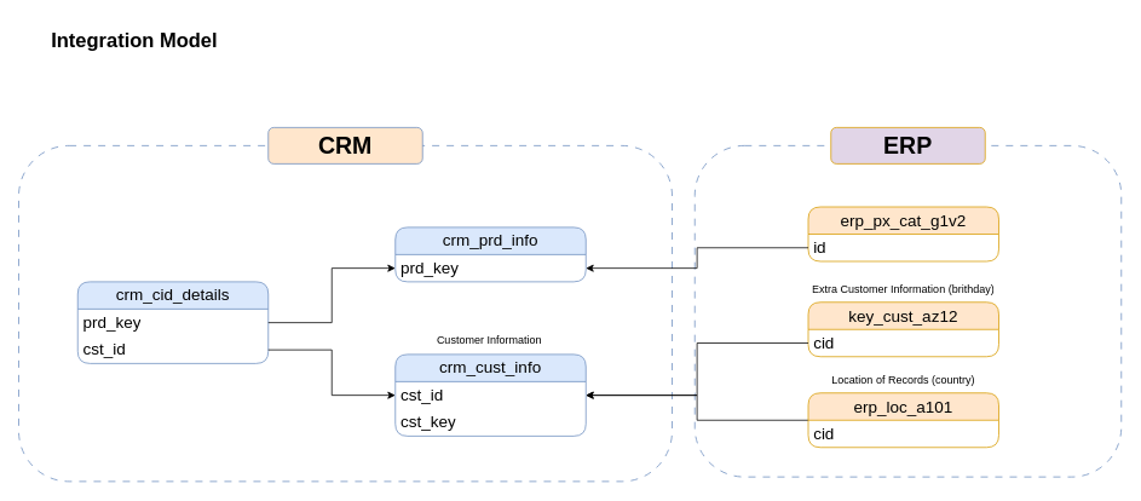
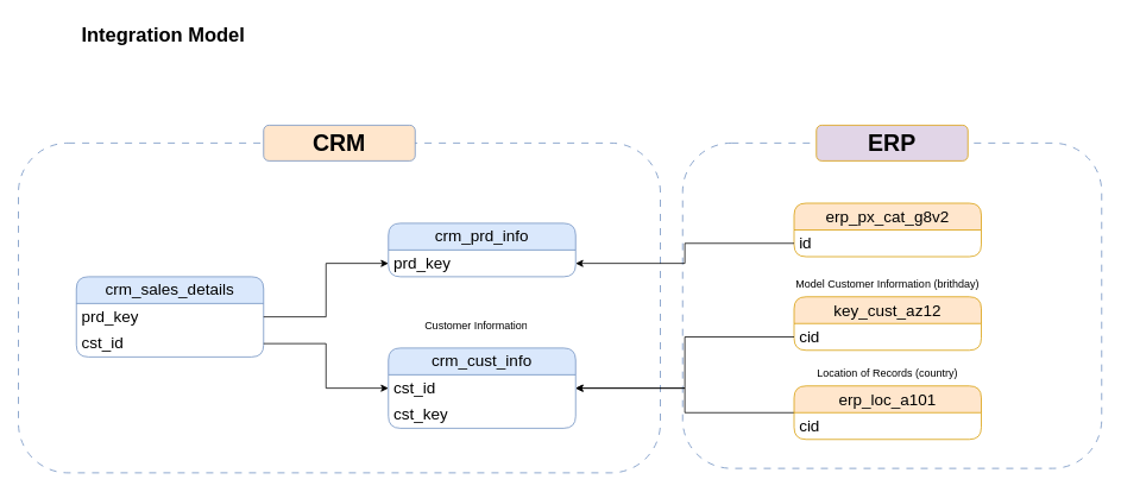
- <mxCell id="7" value="&lt;font style=&quot;font-size: 22px;&quot;&gt;&lt;b&gt;Integration Model&lt;/b&gt;&lt;/font&gt;" style="text;strokeColor=none;fillColor=none;align=left;verticalAlign=top;spacingLeft=4;spacingRight=4;overflow=hidden;rotatable=0;points=[[0,0.5],[1,0.5]];portConstraint=eastwest;whiteSpace=wrap;html=1;" vertex="1" parent="1"><mxGeometry x="50" y="25" width="240" height="40" as="geometry" /></mxCell>
+ <mxCell id="7" value="&lt;font style=&quot;font-size: 22px;&quot;&gt;&lt;b&gt;Integration Model&lt;/b&gt;&lt;/font&gt;" style="text;strokeColor=none;fillColor=none;align=left;verticalAlign=top;spacingLeft=4;spacingRight=4;overflow=hidden;rotatable=0;points=[[0,0.5],[1,0.5]];portConstraint=eastwest;whiteSpace=wrap;html=1;" vertex="1" parent="1"><mxGeometry x="85" y="20" width="240" height="40" as="geometry" /></mxCell>
- <mxCell id="23" value="&lt;font&gt;erp_px_cat_g1v2&lt;/font&gt;" style="swimlane;fontStyle=0;childLayout=stackLayout;horizontal=1;startSize=30;horizontalStack=0;resizeParent=1;resizeParentMax=0;resizeLast=0;collapsible=1;marginBottom=0;whiteSpace=wrap;html=1;fillColor=#ffe6cc;strokeColor=#d79b00;fontSize=18;rounded=1;" vertex="1" parent="1"><mxGeometry x="890" y="227.5" width="210" height="60" as="geometry" /></mxCell>
+ <mxCell id="23" value="&lt;font&gt;erp_px_cat_g8v2&lt;/font&gt;" style="swimlane;fontStyle=0;childLayout=stackLayout;horizontal=1;startSize=30;horizontalStack=0;resizeParent=1;resizeParentMax=0;resizeLast=0;collapsible=1;marginBottom=0;whiteSpace=wrap;html=1;fillColor=#ffe6cc;strokeColor=#d79b00;fontSize=18;rounded=1;" vertex="1" parent="1"><mxGeometry x="890" y="227.5" width="210" height="60" as="geometry" /></mxCell>
- <mxCell id="18" value="Extra Customer Information (brithday)" style="text;strokeColor=none;fillColor=none;align=center;verticalAlign=middle;spacingLeft=4;spacingRight=4;overflow=hidden;points=[[0,0.5],[1,0.5]];portConstraint=eastwest;rotatable=0;whiteSpace=wrap;html=1;" vertex="1" parent="1"><mxGeometry x="860" y="302.5" width="270" height="30" as="geometry" /></mxCell>
+ <mxCell id="18" value="Model Customer Information (brithday)" style="text;strokeColor=none;fillColor=none;align=center;verticalAlign=middle;spacingLeft=4;spacingRight=4;overflow=hidden;points=[[0,0.5],[1,0.5]];portConstraint=eastwest;rotatable=0;whiteSpace=wrap;html=1;" vertex="1" parent="1"><mxGeometry x="860" y="302.5" width="270" height="30" as="geometry" /></mxCell>
- <mxCell id="11" value="&lt;font&gt;crm_cid_details&lt;/font&gt;" style="swimlane;fontStyle=0;childLayout=stackLayout;horizontal=1;startSize=30;horizontalStack=0;resizeParent=1;resizeParentMax=0;resizeLast=0;collapsible=1;marginBottom=0;whiteSpace=wrap;html=1;fillColor=#dae8fc;strokeColor=#6c8ebf;fontSize=18;rounded=1;" vertex="1" parent="1"><mxGeometry x="85" y="310" width="210" height="90" as="geometry" /></mxCell>
+ <mxCell id="11" value="&lt;font&gt;crm_sales_details&lt;/font&gt;" style="swimlane;fontStyle=0;childLayout=stackLayout;horizontal=1;startSize=30;horizontalStack=0;resizeParent=1;resizeParentMax=0;resizeLast=0;collapsible=1;marginBottom=0;whiteSpace=wrap;html=1;fillColor=#dae8fc;strokeColor=#6c8ebf;fontSize=18;rounded=1;" vertex="1" parent="1"><mxGeometry x="85" y="310" width="210" height="90" as="geometry" /></mxCell>
- <mxCell id="8" value="Customer Information" style="text;strokeColor=none;fillColor=none;align=left;verticalAlign=middle;spacingLeft=4;spacingRight=4;overflow=hidden;points=[[0,0.5],[1,0.5]];portConstraint=eastwest;rotatable=0;whiteSpace=wrap;html=1;" vertex="1" parent="1"><mxGeometry x="475" y="360" width="130" height="30" as="geometry" /></mxCell>
+ <mxCell id="8" value="Customer Information" style="text;strokeColor=none;fillColor=none;align=left;verticalAlign=middle;spacingLeft=4;spacingRight=4;overflow=hidden;points=[[0,0.5],[1,0.5]];portConstraint=eastwest;rotatable=0;whiteSpace=wrap;html=1;" vertex="1" parent="1"><mxGeometry x="470" y="350" width="130" height="30" as="geometry" /></mxCell>
